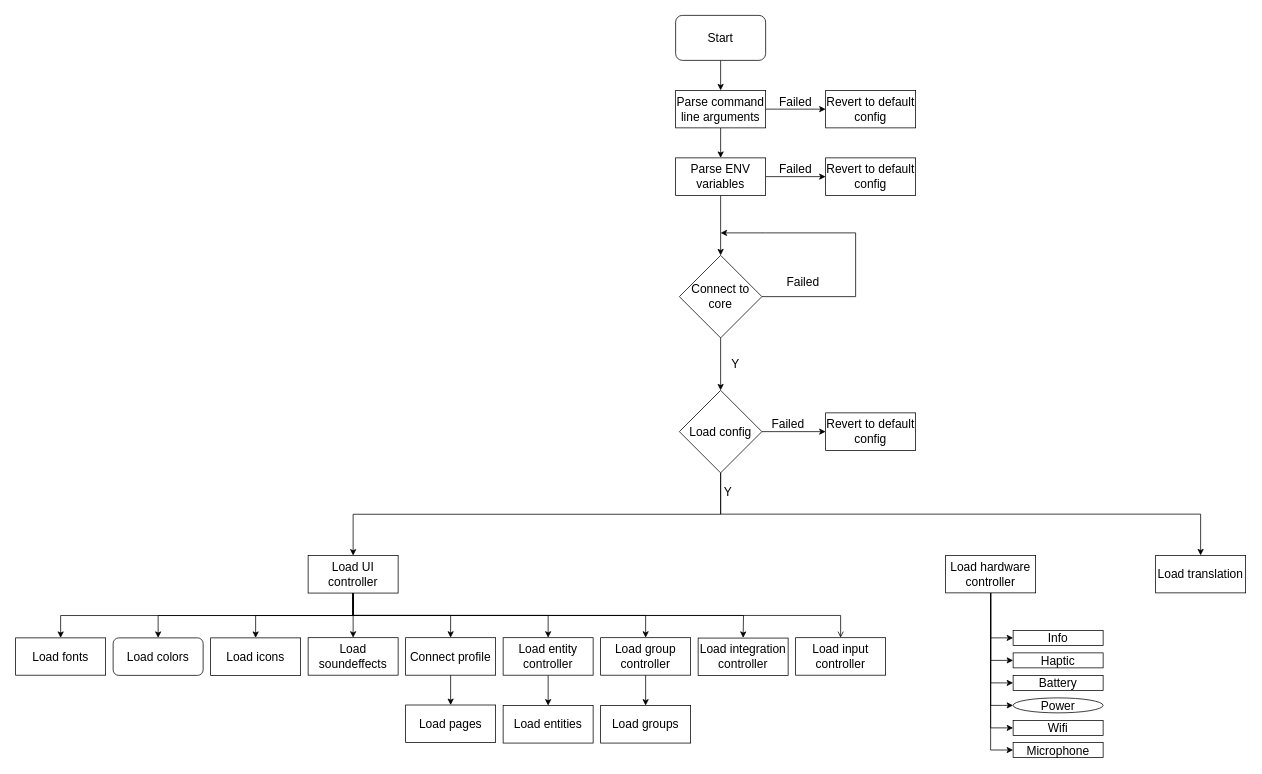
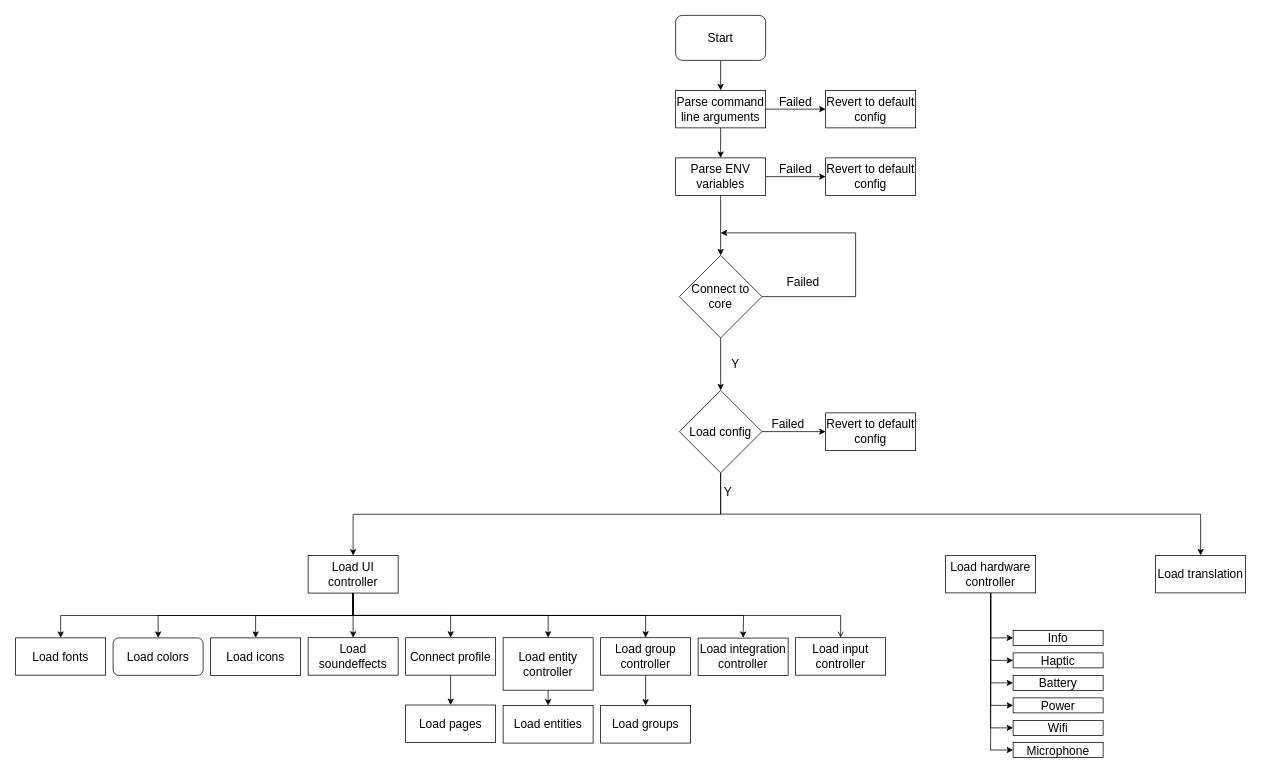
- <mxCell id="60" value="Load entity controller" style="rounded=0;whiteSpace=wrap;html=1;fontSize=16;" vertex="1" parent="1"><mxGeometry x="670" y="849.75" width="120" height="50" as="geometry" /></mxCell>
+ <mxCell id="60" value="Load entity controller" style="rounded=0;whiteSpace=wrap;html=1;fontSize=16;" vertex="1" parent="1"><mxGeometry x="670" y="849.75" width="120" height="70" as="geometry" /></mxCell>
- <mxCell id="42" value="Power" style="ellipse;whiteSpace=wrap;html=1;fontSize=16;" vertex="1" parent="1"><mxGeometry x="1350" y="930" width="120" height="20" as="geometry" /></mxCell>
+ <mxCell id="42" value="Power" style="rounded=0;whiteSpace=wrap;html=1;fontSize=16;" vertex="1" parent="1"><mxGeometry x="1350" y="930" width="120" height="20" as="geometry" /></mxCell>
